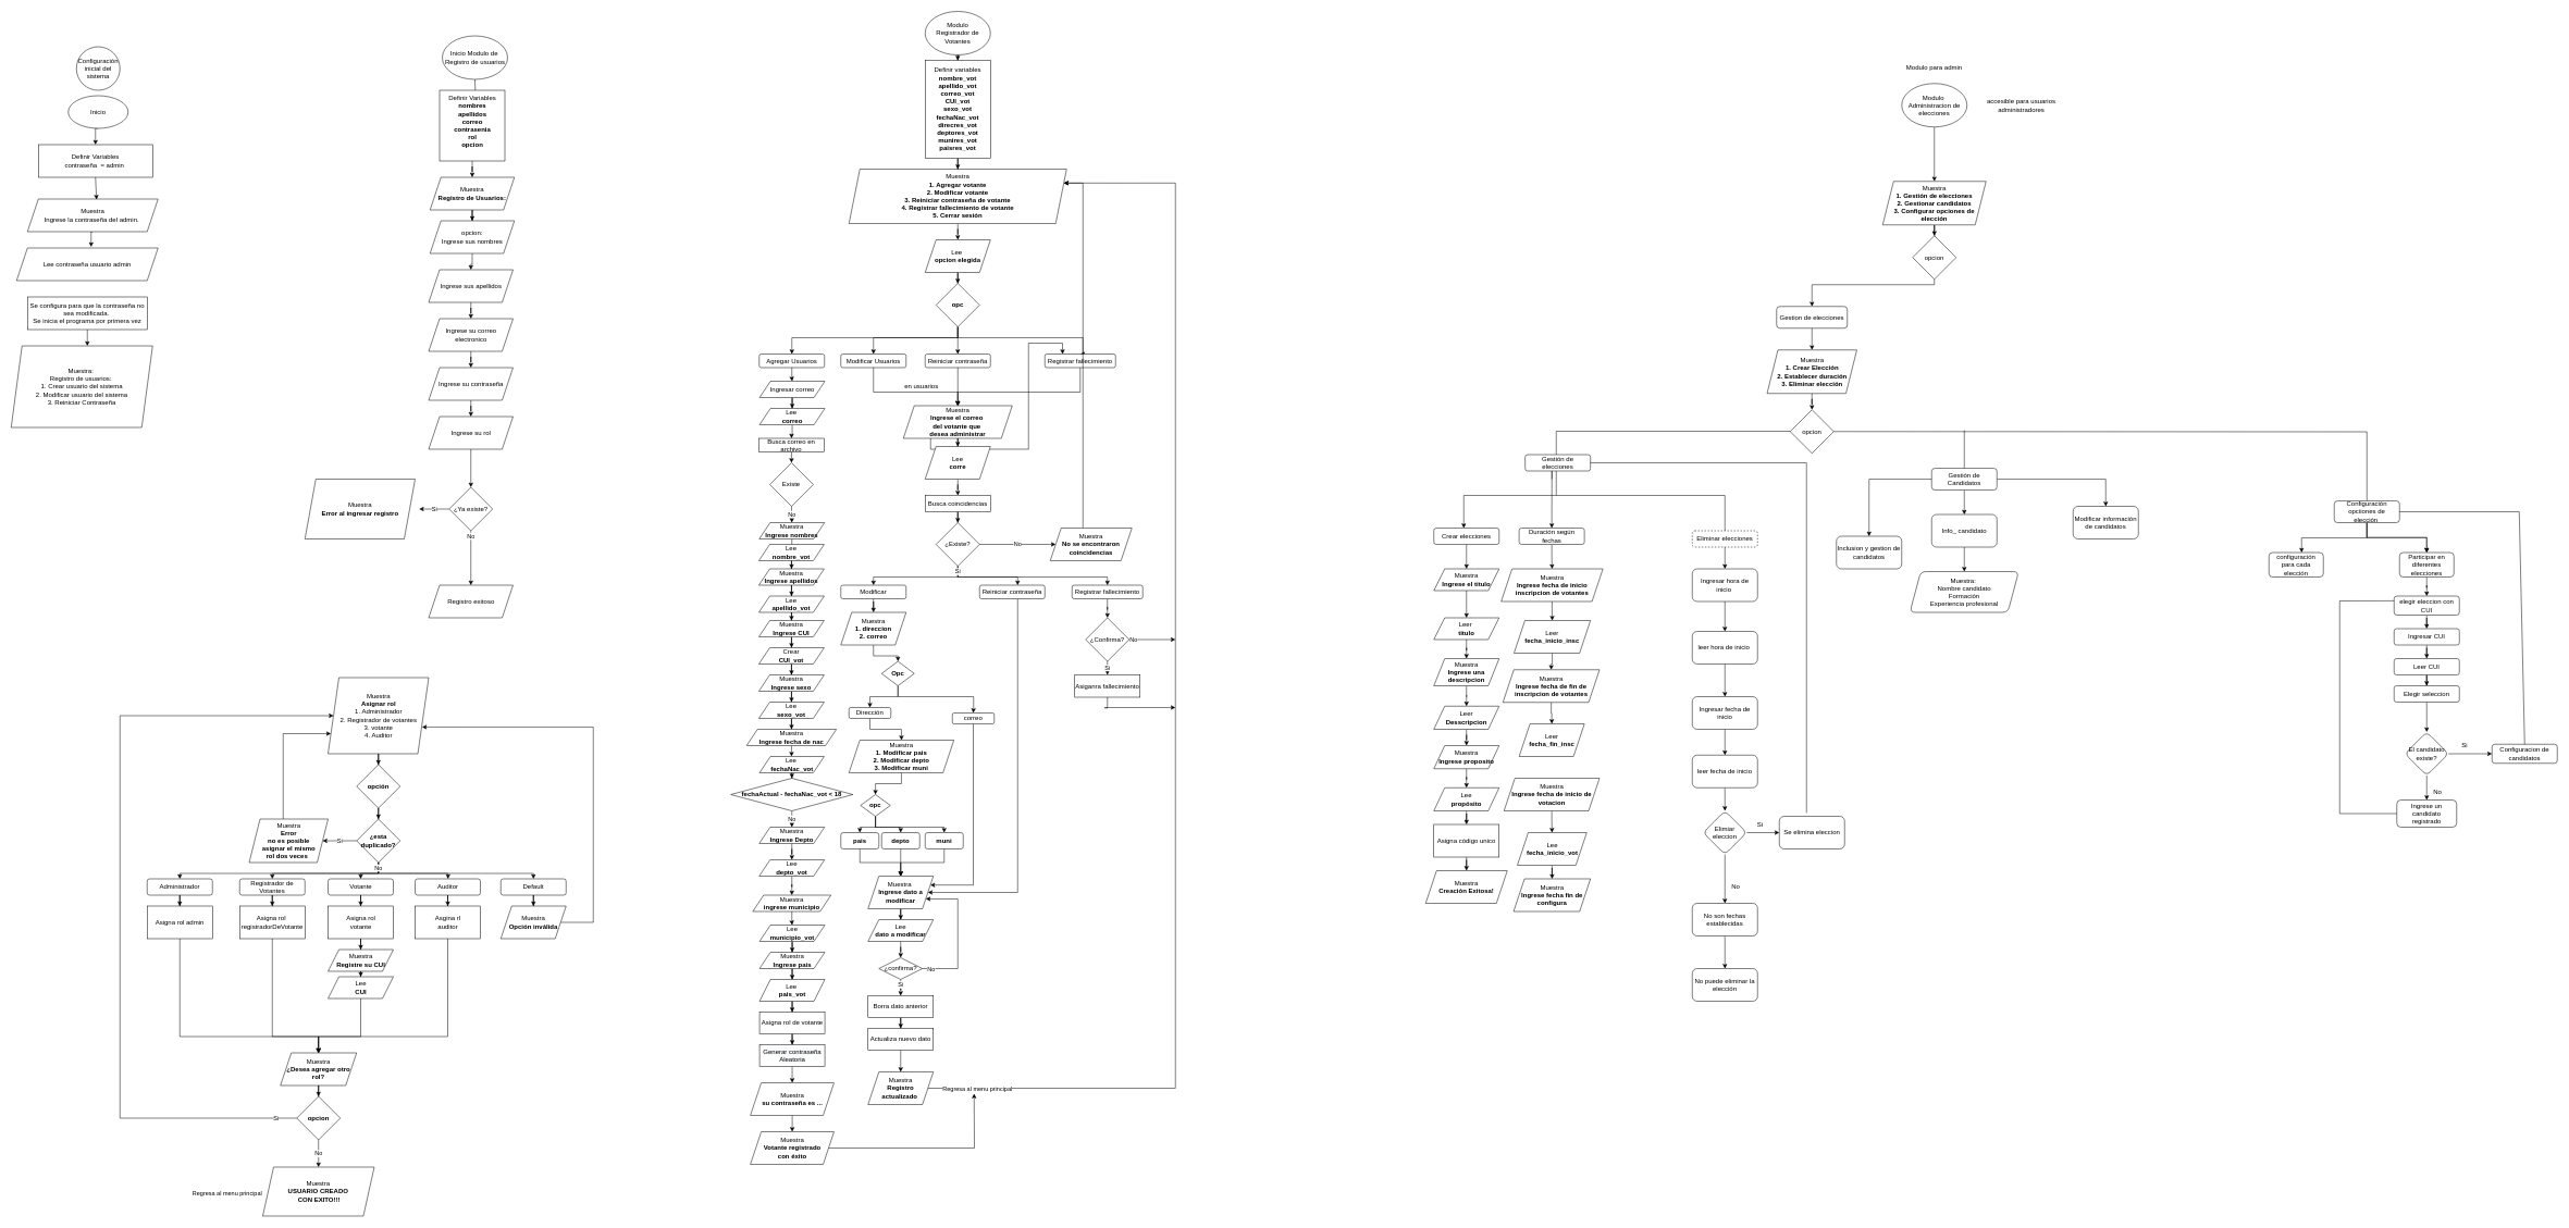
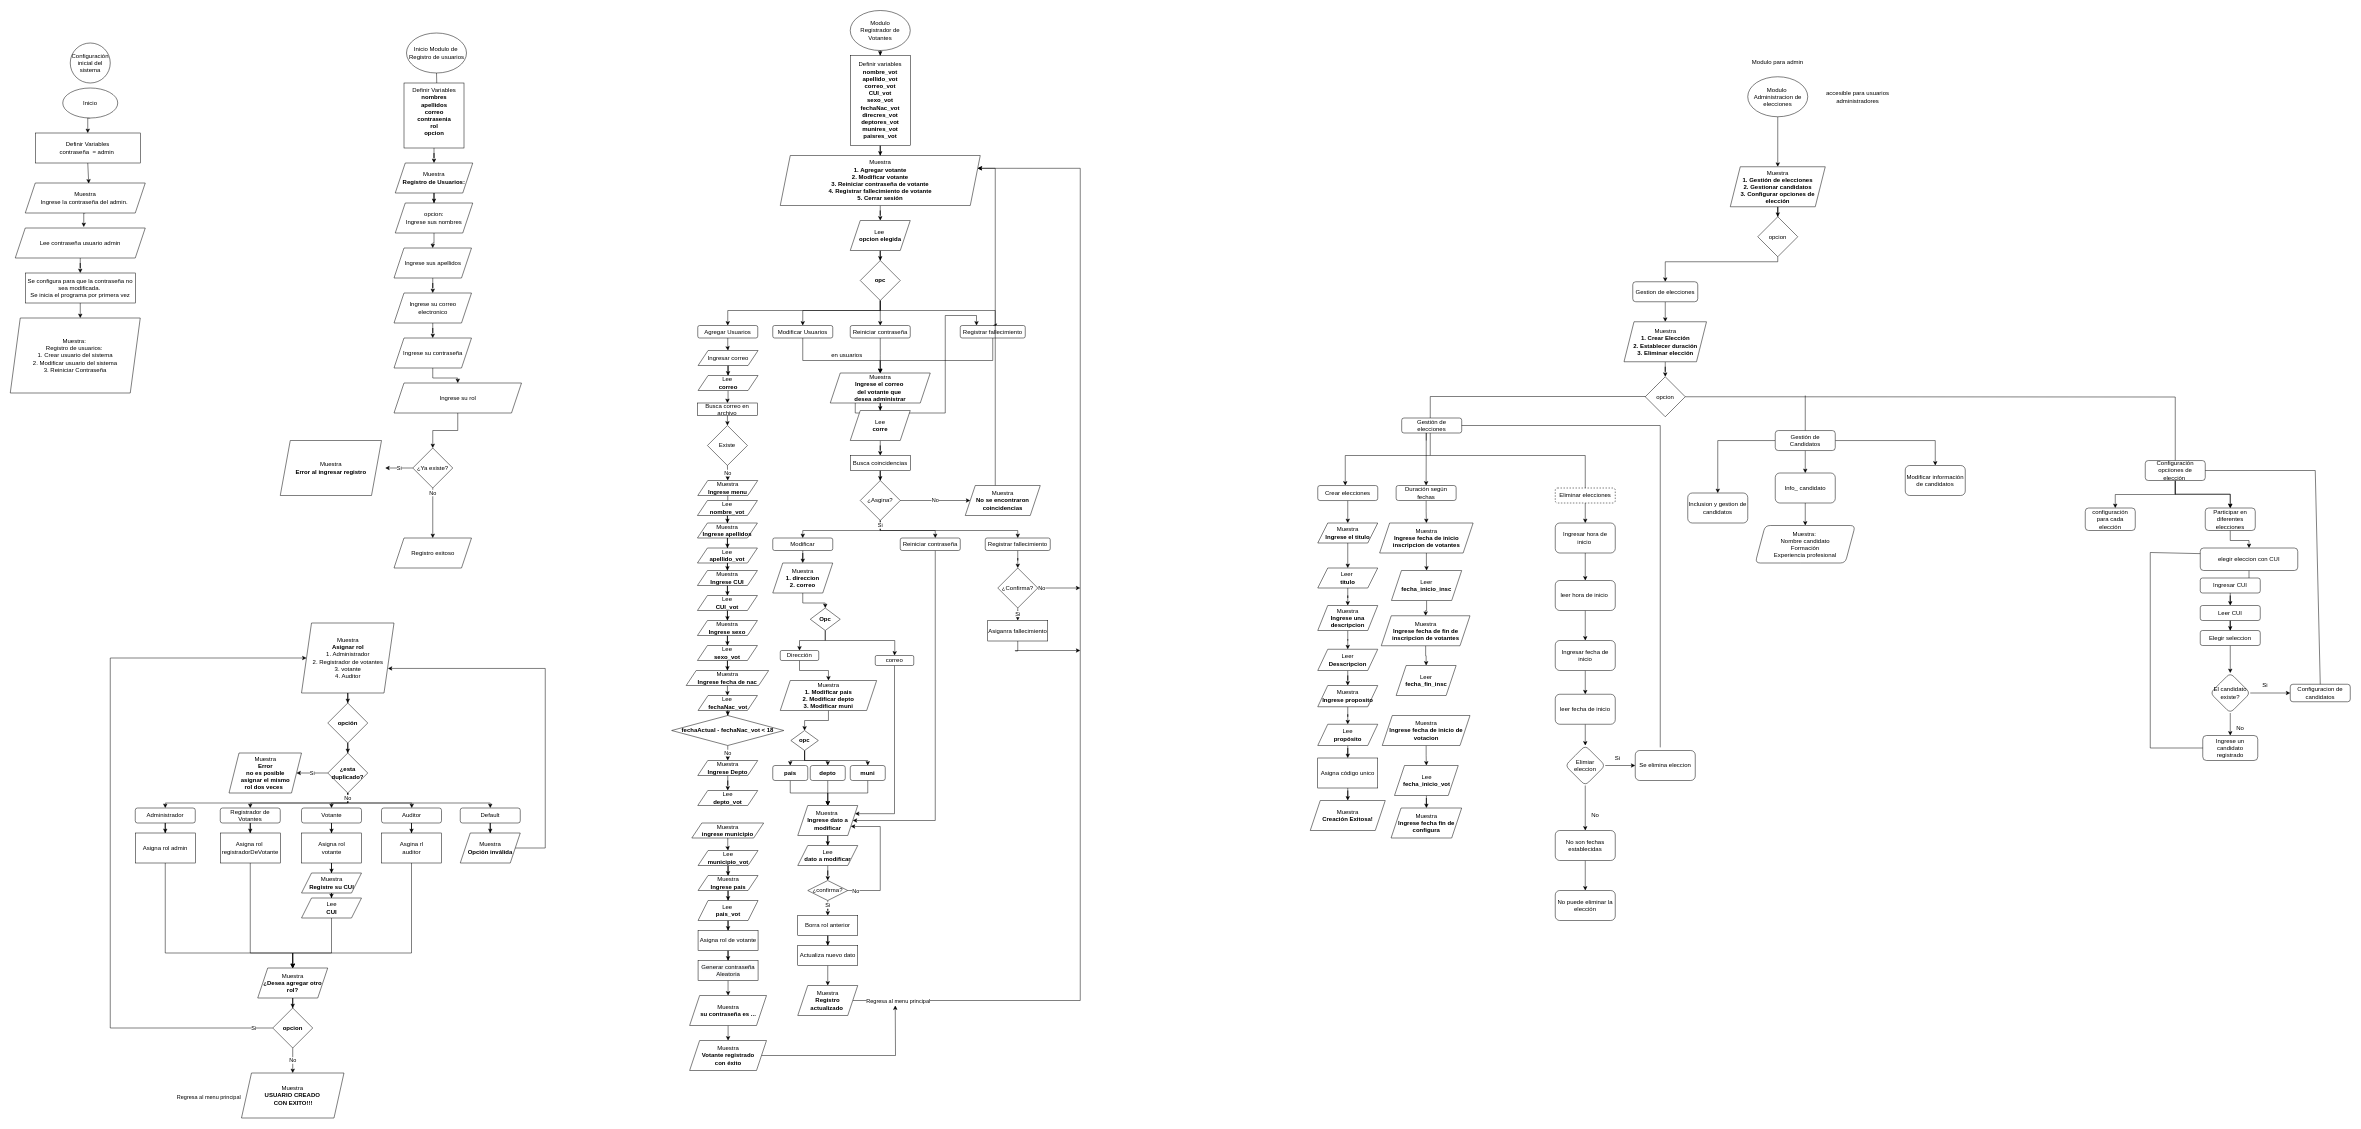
+ <mxCell id="10" style="edgeStyle=orthogonalEdgeStyle;rounded=0;orthogonalLoop=1;jettySize=auto;html=1;exitX=0.5;exitY=1;exitDx=0;exitDy=0;" parent="1" source="11" target="7" edge="1"><mxGeometry relative="1" as="geometry" /></mxCell>
- <mxCell id="28" value="Ingrese su rol" style="shape=parallelogram;perimeter=parallelogramPerimeter;whiteSpace=wrap;html=1;fixedSize=1;" parent="1" vertex="1"><mxGeometry x="787.5" y="765" width="155" height="60" as="geometry" /></mxCell>
+ <mxCell id="28" value="Ingrese su rol" style="shape=parallelogram;perimeter=parallelogramPerimeter;whiteSpace=wrap;html=1;fixedSize=1;" parent="1" vertex="1"><mxGeometry x="787.5" y="765" width="255" height="60" as="geometry" /></mxCell>
- <mxCell id="55" value="Muestra&lt;br&gt;&lt;b&gt;Ingrese nombres&lt;/b&gt;" style="shape=parallelogram;perimeter=parallelogramPerimeter;whiteSpace=wrap;html=1;fixedSize=1;" parent="1" vertex="1"><mxGeometry x="1395" y="960" width="120" height="30" as="geometry" /></mxCell>
+ <mxCell id="55" value="Muestra&lt;br&gt;&lt;b&gt;Ingrese menu&lt;/b&gt;" style="shape=parallelogram;perimeter=parallelogramPerimeter;whiteSpace=wrap;html=1;fixedSize=1;" parent="1" vertex="1"><mxGeometry x="1395" y="960" width="120" height="30" as="geometry" /></mxCell>
- <mxCell id="117" value="¿Existe?" style="rhombus;whiteSpace=wrap;html=1;" parent="1" vertex="1"><mxGeometry x="1720" y="960" width="80" height="80" as="geometry" /></mxCell>
+ <mxCell id="117" value="¿Asgina?" style="rhombus;whiteSpace=wrap;html=1;" parent="1" vertex="1"><mxGeometry x="1720" y="960" width="80" height="80" as="geometry" /></mxCell>
- <mxCell id="256" value="elegir eleccion con CUI" style="whiteSpace=wrap;html=1;rounded=1;" vertex="1" parent="1"><mxGeometry x="4400" y="1095" width="120" height="35" as="geometry" /></mxCell>
+ <mxCell id="256" value="elegir eleccion con CUI" style="whiteSpace=wrap;html=1;rounded=1;" vertex="1" parent="1"><mxGeometry x="4400" y="1095" width="195" height="45" as="geometry" /></mxCell>
- <mxCell id="67" value="Crear&lt;br&gt;&lt;b&gt;CUI_vot&lt;/b&gt;" style="shape=parallelogram;perimeter=parallelogramPerimeter;whiteSpace=wrap;html=1;fixedSize=1;" parent="1" vertex="1"><mxGeometry x="1394.37" y="1190" width="120" height="30" as="geometry" /></mxCell>
+ <mxCell id="67" value="Lee&lt;br&gt;&lt;b&gt;CUI_vot&lt;/b&gt;" style="shape=parallelogram;perimeter=parallelogramPerimeter;whiteSpace=wrap;html=1;fixedSize=1;" parent="1" vertex="1"><mxGeometry x="1394.37" y="1190" width="120" height="30" as="geometry" /></mxCell>
- <mxCell id="301" style="edgeStyle=orthogonalEdgeStyle;rounded=0;orthogonalLoop=1;jettySize=auto;html=1;entryX=0;entryY=0.75;entryDx=0;entryDy=0;" edge="1" parent="1" source="302" target="271"><mxGeometry relative="1" as="geometry"><mxPoint x="530" y="1305" as="targetPoint" /><Array as="points"><mxPoint x="520" y="1348" /></Array></mxGeometry></mxCell>
- <mxCell id="80" value="" style="edgeStyle=orthogonalEdgeStyle;rounded=0;orthogonalLoop=1;jettySize=auto;html=1;" parent="1" source="81" target="83" edge="1"><mxGeometry relative="1" as="geometry" /></mxCell>
- <mxCell id="152" value="Borra dato anterior" style="whiteSpace=wrap;html=1;" parent="1" vertex="1"><mxGeometry x="1595" y="1830" width="120" height="40" as="geometry" /></mxCell>
+ <mxCell id="152" value="Borra rol anterior" style="whiteSpace=wrap;html=1;" parent="1" vertex="1"><mxGeometry x="1595" y="1830" width="120" height="40" as="geometry" /></mxCell>
